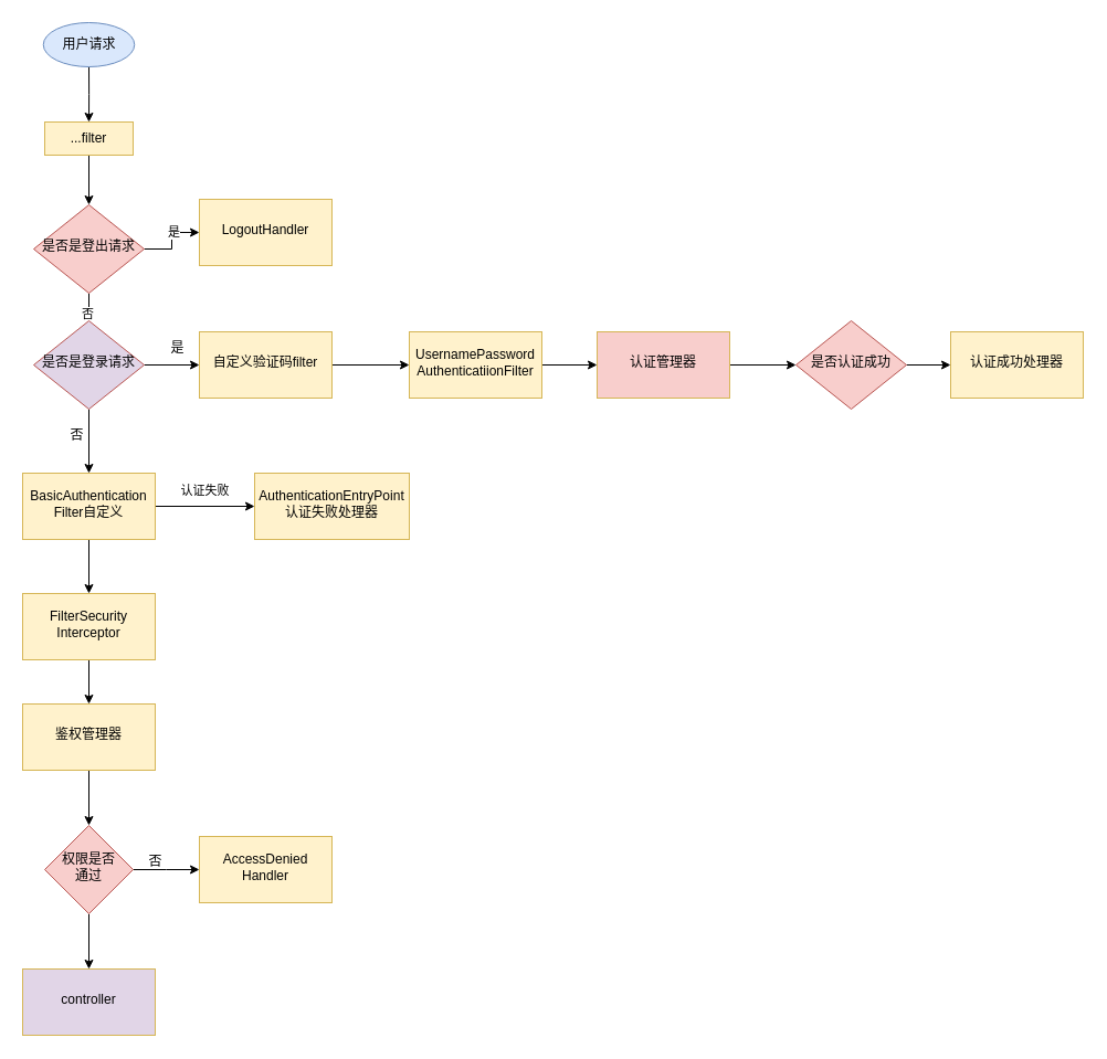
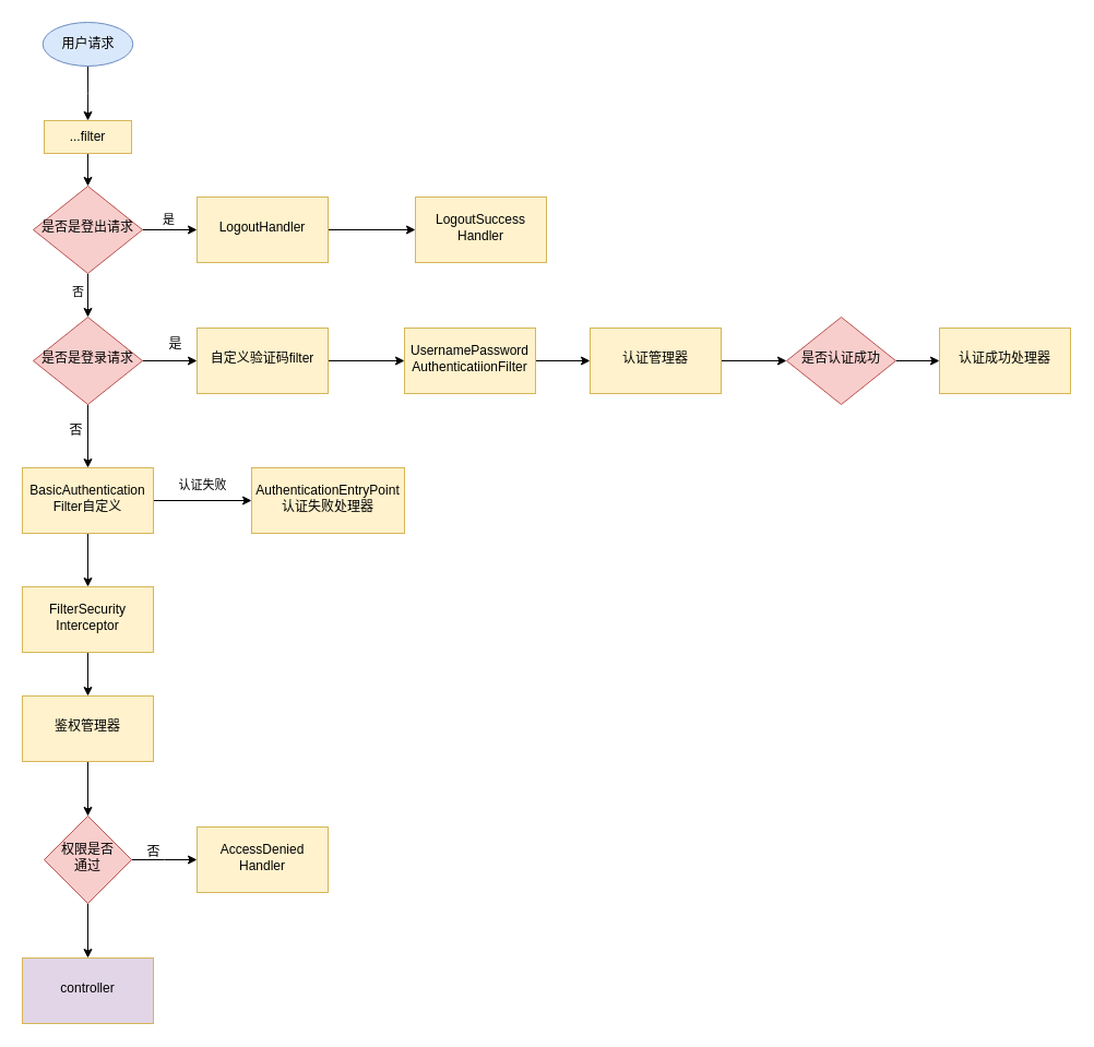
+ <mxCell id="11" value="" style="edgeStyle=orthogonalEdgeStyle;rounded=0;orthogonalLoop=1;jettySize=auto;html=1;" edge="1" parent="1" source="12" target="13"><mxGeometry relative="1" as="geometry" /></mxCell>
+ <mxCell id="13" value="LogoutSuccess&lt;br&gt;Handler" style="whiteSpace=wrap;html=1;fillColor=#fff2cc;strokeColor=#d6b656;shadow=0;strokeWidth=1;spacing=6;spacingTop=-4;" vertex="1" parent="1"><mxGeometry x="380" y="180" width="120" height="60" as="geometry" /></mxCell>
- <mxCell id="10" value="是否是登出请求" style="rhombus;whiteSpace=wrap;html=1;shadow=0;fontFamily=Helvetica;fontSize=12;align=center;strokeWidth=1;spacing=6;spacingTop=-4;fillColor=#f8cecc;strokeColor=#b85450;" vertex="1" parent="1"><mxGeometry x="30" y="185" width="100" height="80" as="geometry" /></mxCell>
+ <mxCell id="10" value="是否是登出请求" style="rhombus;whiteSpace=wrap;html=1;shadow=0;fontFamily=Helvetica;fontSize=12;align=center;strokeWidth=1;spacing=6;spacingTop=-4;fillColor=#f8cecc;strokeColor=#b85450;" vertex="1" parent="1"><mxGeometry x="30" y="170" width="100" height="80" as="geometry" /></mxCell>
- <mxCell id="16" value="是否是登录请求" style="rhombus;whiteSpace=wrap;html=1;shadow=0;fontFamily=Helvetica;fontSize=12;align=center;strokeWidth=1;spacing=6;spacingTop=-4;fillColor=#e1d5e7;strokeColor=#b85450;" vertex="1" parent="1"><mxGeometry x="30" y="290" width="100" height="80" as="geometry" /></mxCell>
+ <mxCell id="16" value="是否是登录请求" style="rhombus;whiteSpace=wrap;html=1;shadow=0;fontFamily=Helvetica;fontSize=12;align=center;strokeWidth=1;spacing=6;spacingTop=-4;fillColor=#f8cecc;strokeColor=#b85450;" vertex="1" parent="1"><mxGeometry x="30" y="290" width="100" height="80" as="geometry" /></mxCell>
- <mxCell id="23" value="认证管理器" style="whiteSpace=wrap;html=1;fillColor=#f8cecc;strokeColor=#d6b656;shadow=0;strokeWidth=1;spacing=6;spacingTop=-4;" vertex="1" parent="1"><mxGeometry x="540" y="300" width="120" height="60" as="geometry" /></mxCell>
+ <mxCell id="23" value="认证管理器" style="whiteSpace=wrap;html=1;fillColor=#fff2cc;strokeColor=#d6b656;shadow=0;strokeWidth=1;spacing=6;spacingTop=-4;" vertex="1" parent="1"><mxGeometry x="540" y="300" width="120" height="60" as="geometry" /></mxCell>
